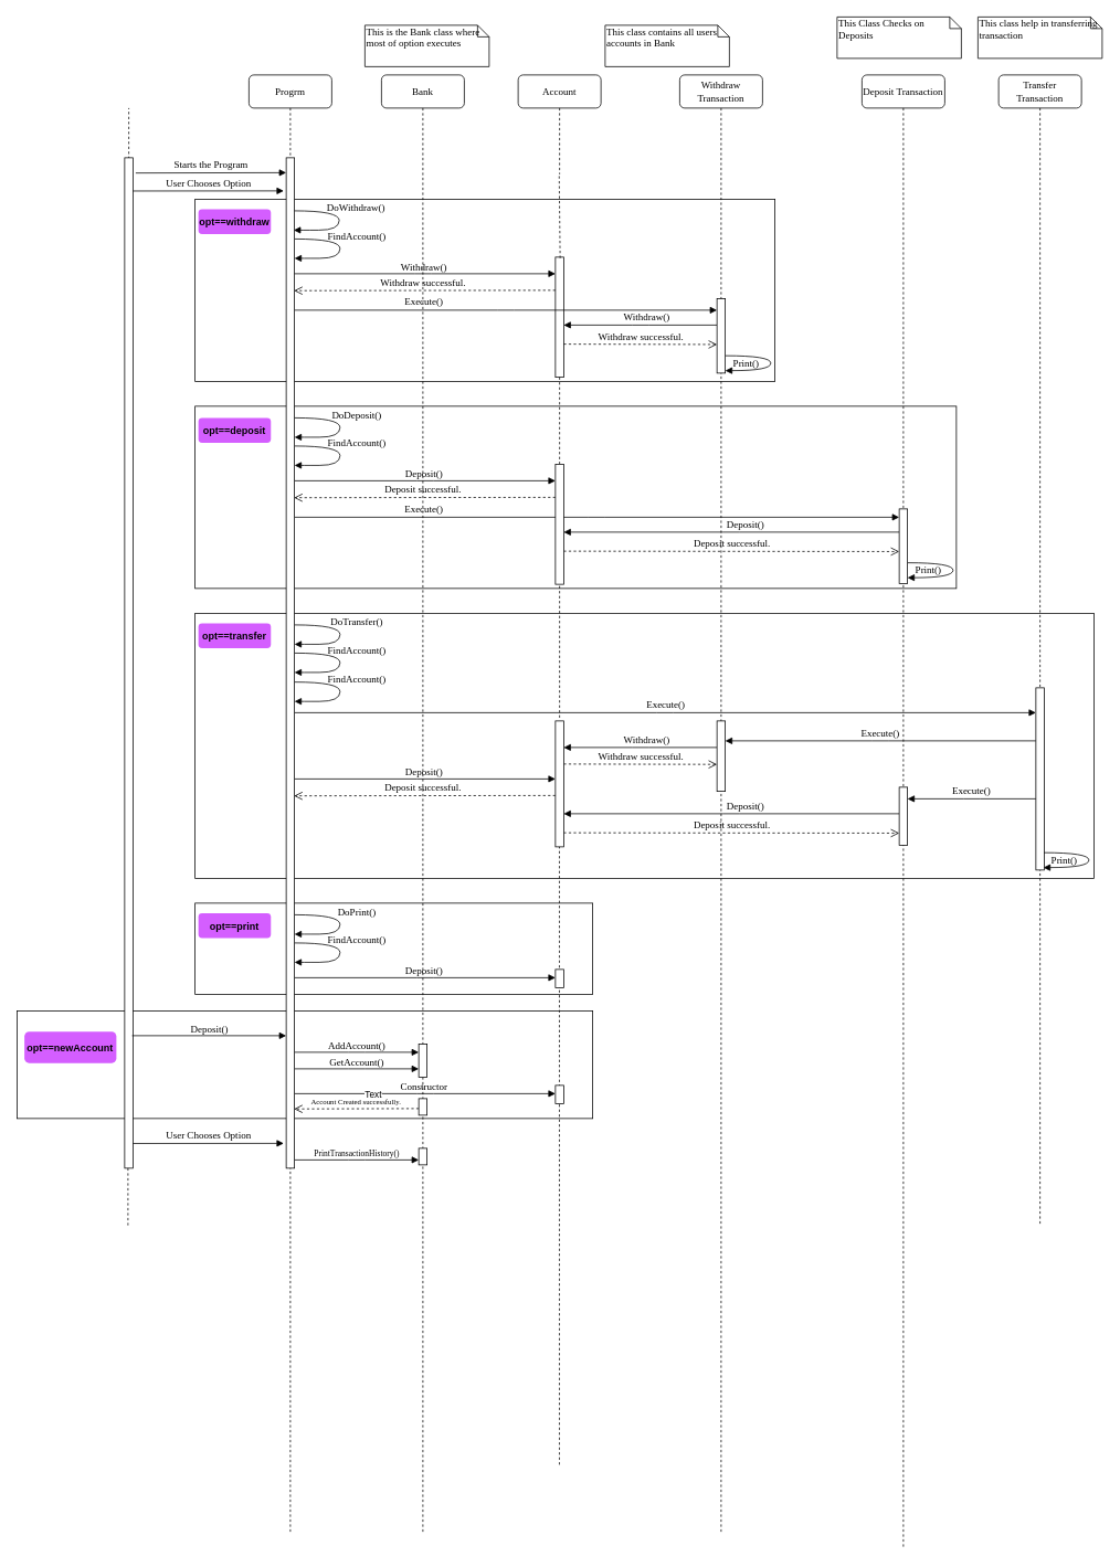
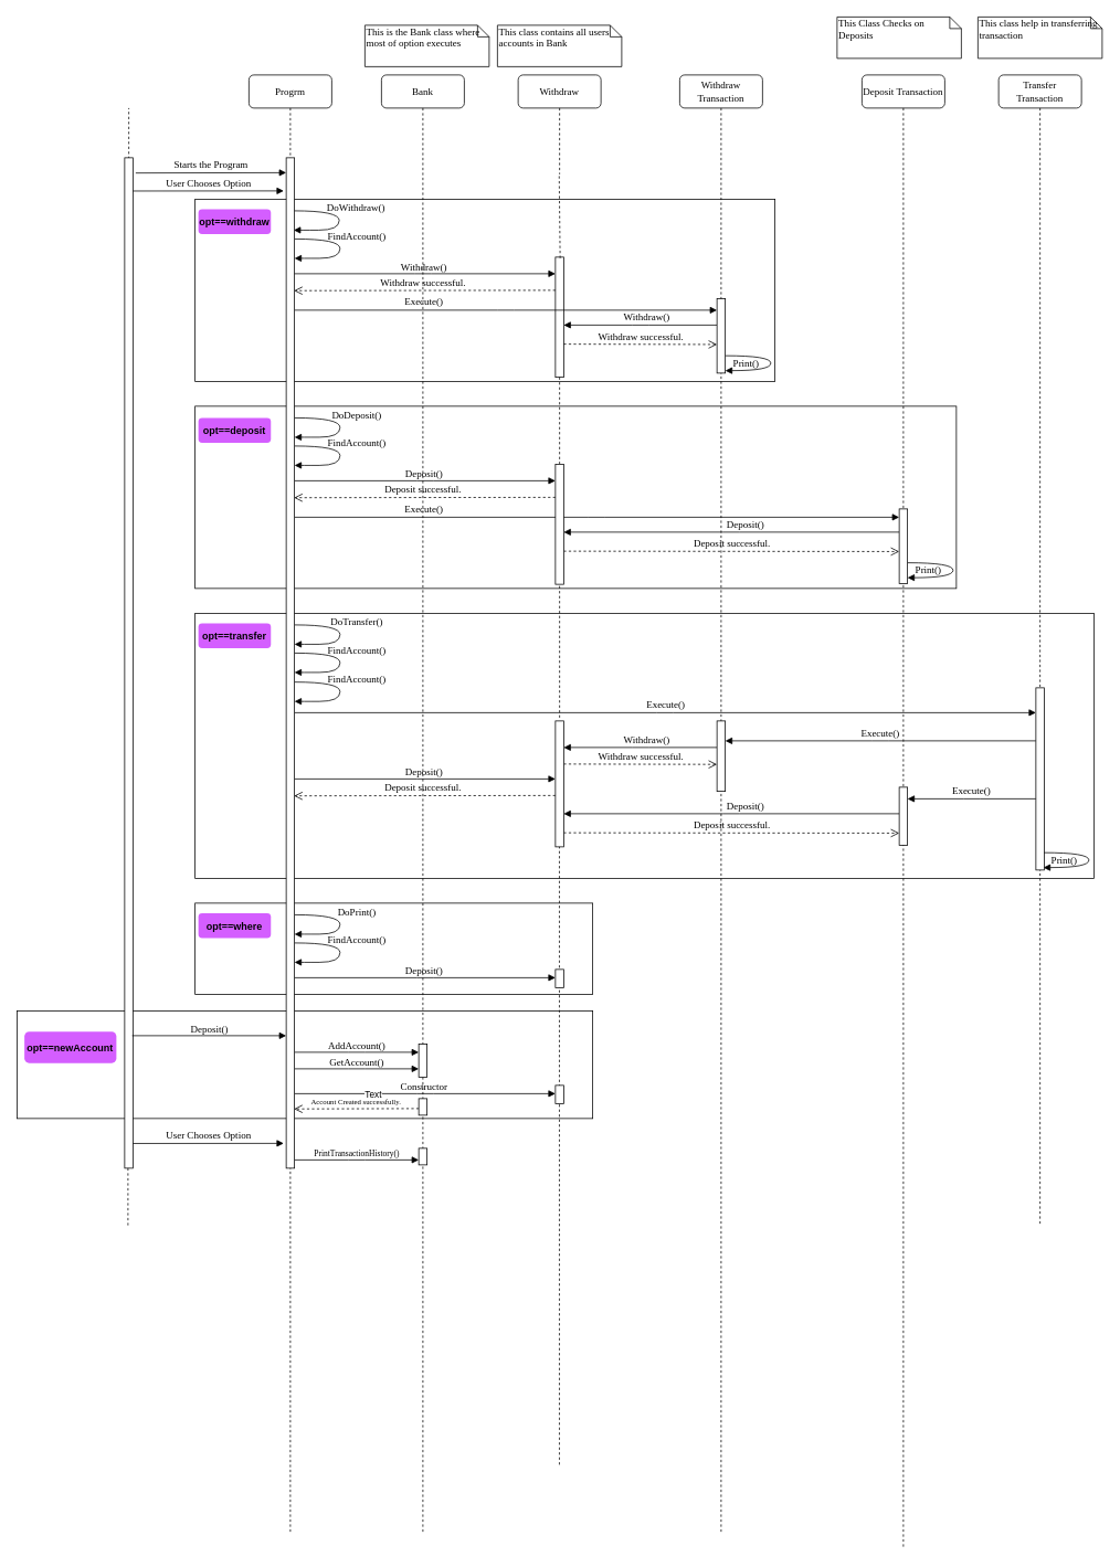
- <mxCell id="15" value="This class contains all users accounts in Bank" style="shape=note;whiteSpace=wrap;html=1;size=14;verticalAlign=top;align=left;spacingTop=-6;rounded=0;shadow=0;comic=0;labelBackgroundColor=none;strokeWidth=1;fontFamily=Verdana;fontSize=12" parent="1" vertex="1"><mxGeometry x="730" y="30" width="150" height="50" as="geometry" /></mxCell>
+ <mxCell id="15" value="This class contains all users accounts in Bank" style="shape=note;whiteSpace=wrap;html=1;size=14;verticalAlign=top;align=left;spacingTop=-6;rounded=0;shadow=0;comic=0;labelBackgroundColor=none;strokeWidth=1;fontFamily=Verdana;fontSize=12" parent="1" vertex="1"><mxGeometry x="600" y="30" width="150" height="50" as="geometry" /></mxCell>
- <mxCell id="6" value="Account" style="shape=umlLifeline;perimeter=lifelinePerimeter;whiteSpace=wrap;html=1;container=1;collapsible=0;recursiveResize=0;outlineConnect=0;rounded=1;shadow=0;comic=0;labelBackgroundColor=none;strokeWidth=1;fontFamily=Verdana;fontSize=12;align=center;" parent="1" vertex="1"><mxGeometry x="625" y="90" width="100" height="120" as="geometry" /></mxCell>
+ <mxCell id="6" value="Withdraw" style="shape=umlLifeline;perimeter=lifelinePerimeter;whiteSpace=wrap;html=1;container=1;collapsible=0;recursiveResize=0;outlineConnect=0;rounded=1;shadow=0;comic=0;labelBackgroundColor=none;strokeWidth=1;fontFamily=Verdana;fontSize=12;align=center;" parent="1" vertex="1"><mxGeometry x="625" y="90" width="100" height="120" as="geometry" /></mxCell>
- <mxCell id="52" value="opt==print" style="rounded=1;fontStyle=1;fillColor=#D45EFF;strokeColor=none" vertex="1" parent="1"><mxGeometry x="239" y="1102" width="87.5" height="30" as="geometry" /></mxCell>
+ <mxCell id="52" value="opt==where" style="rounded=1;fontStyle=1;fillColor=#D45EFF;strokeColor=none" vertex="1" parent="1"><mxGeometry x="239" y="1102" width="87.5" height="30" as="geometry" /></mxCell>
